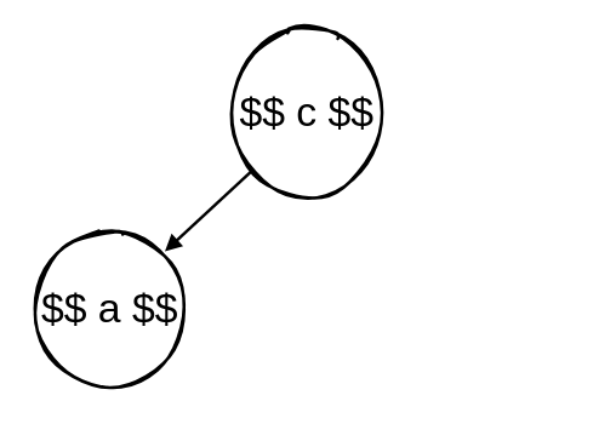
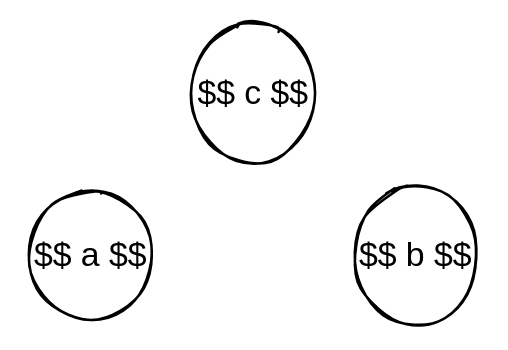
- <mxCell id="7" value="" style="endArrow=block;html=1;entryX=1;entryY=0;entryDx=0;entryDy=0;endFill=1;strokeWidth=2;exitX=0;exitY=1;exitDx=0;exitDy=0;" parent="6" source="3" target="4" edge="1"><mxGeometry width="50" height="50" relative="1" as="geometry"><mxPoint x="70.5" y="96" as="sourcePoint" /><mxPoint x="260.25" y="142.992" as="targetPoint" /></mxGeometry></mxCell>
+ <mxCell id="2" value="&lt;font style=&quot;font-size: 27px&quot;&gt;$$ b $$&lt;/font&gt;" style="ellipse;whiteSpace=wrap;html=1;strokeWidth=2;fillWeight=2;hachureGap=8;fillColor=none;fillStyle=solid;sketch=1;" parent="1" vertex="1"><mxGeometry x="280" y="150" width="103.5" height="108.0" as="geometry" /></mxCell>
